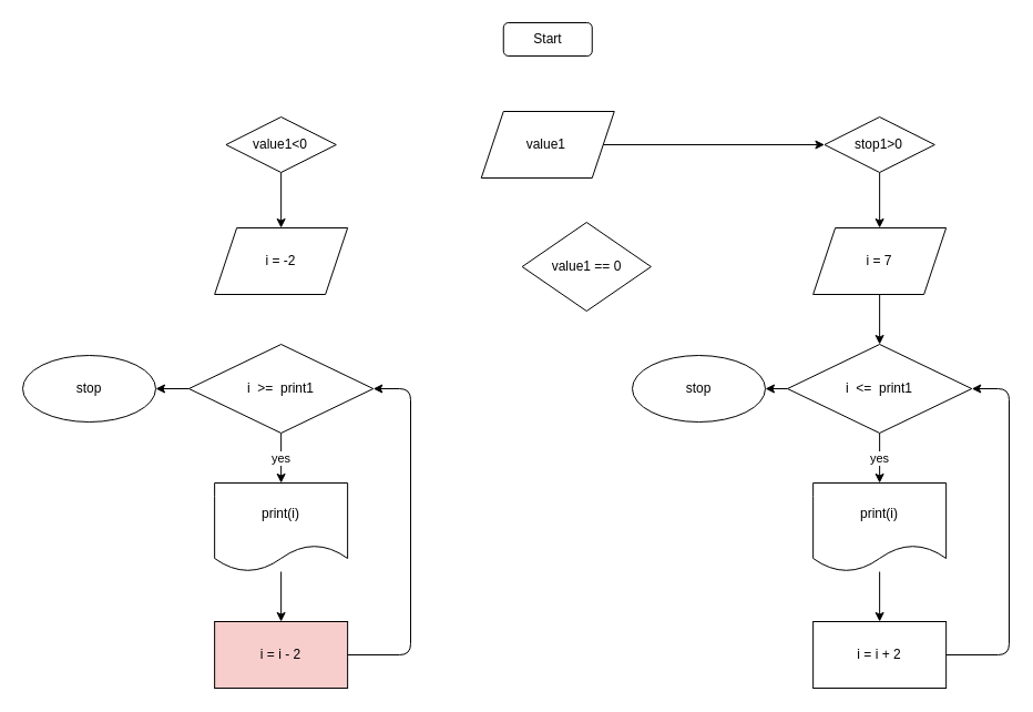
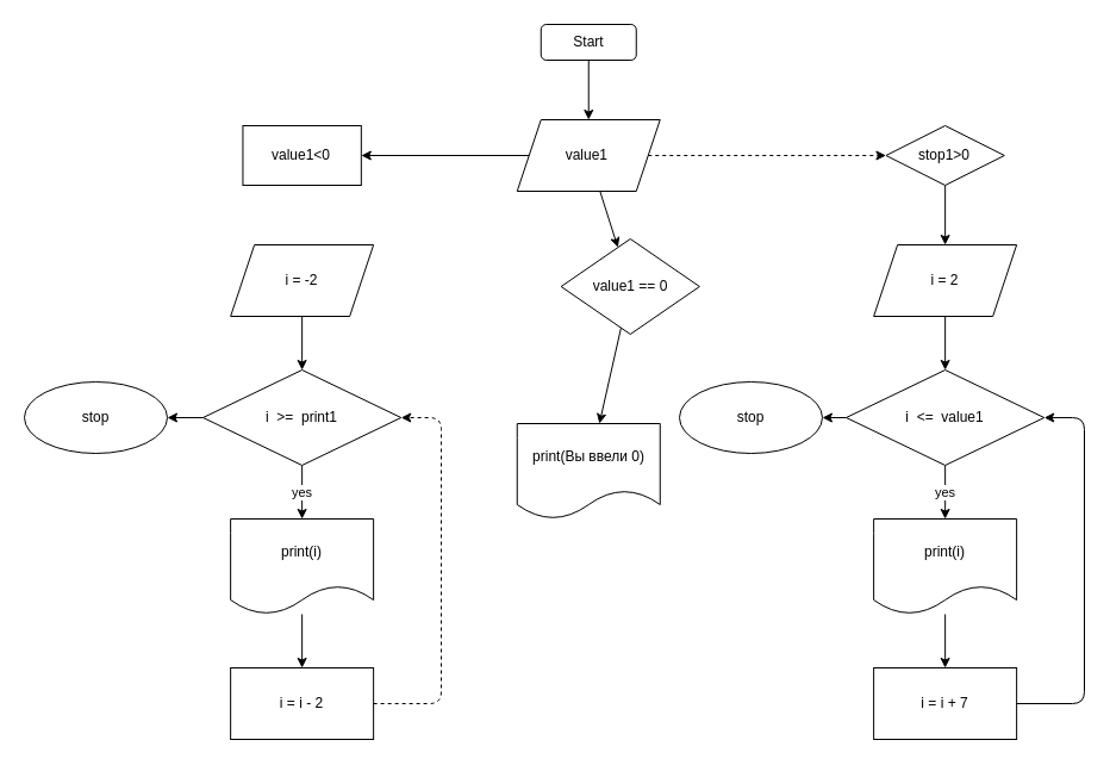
+ <mxCell id="2" value="" style="edgeStyle=none;html=1;" edge="1" parent="1" source="3" target="7"><mxGeometry relative="1" as="geometry" /></mxCell>
- <mxCell id="21" value="&lt;span&gt;value1&amp;lt;0&lt;/span&gt;" style="rhombus;whiteSpace=wrap;html=1;" vertex="1" parent="1"><mxGeometry x="203.45" y="105" width="99.37" height="50" as="geometry" /></mxCell>
+ <mxCell id="21" value="&lt;span&gt;value1&amp;lt;0&lt;/span&gt;" style="whiteSpace=wrap;html=1;rounded=0;" vertex="1" parent="1"><mxGeometry x="203.45" y="105" width="99.37" height="50" as="geometry" /></mxCell>
+ <mxCell id="5" style="edgeStyle=none;html=1;entryX=1;entryY=0.5;entryDx=0;entryDy=0;" edge="1" parent="1" source="7" target="21"><mxGeometry relative="1" as="geometry" /></mxCell>
- <mxCell id="4" value="" style="edgeStyle=none;html=1;" edge="1" parent="1" source="7" target="9"><mxGeometry relative="1" as="geometry" /></mxCell>
+ <mxCell id="4" value="" style="edgeStyle=none;html=1;dashed=1;" edge="1" parent="1" source="7" target="9"><mxGeometry relative="1" as="geometry" /></mxCell>
- <mxCell id="20" value="" style="edgeStyle=none;html=1;" edge="1" parent="1" source="21" target="26"><mxGeometry relative="1" as="geometry" /></mxCell>
+ <mxCell id="6" value="" style="edgeStyle=none;html=1;" edge="1" parent="1" source="7" target="33"><mxGeometry relative="1" as="geometry" /></mxCell>
- <mxCell id="14" value="i = 7" style="shape=parallelogram;perimeter=parallelogramPerimeter;whiteSpace=wrap;html=1;fixedSize=1;" vertex="1" parent="1"><mxGeometry x="733.135" y="205" width="120" height="60" as="geometry" /></mxCell>
+ <mxCell id="14" value="i = 2" style="shape=parallelogram;perimeter=parallelogramPerimeter;whiteSpace=wrap;html=1;fixedSize=1;" vertex="1" parent="1"><mxGeometry x="733.135" y="205" width="120" height="60" as="geometry" /></mxCell>
+ <mxCell id="25" value="" style="edgeStyle=none;html=1;" edge="1" parent="1" source="26" target="24"><mxGeometry relative="1" as="geometry" /></mxCell>
+ <mxCell id="32" value="" style="edgeStyle=none;html=1;" edge="1" parent="1" source="33" target="34"><mxGeometry relative="1" as="geometry" /></mxCell>
- <mxCell id="12" value="i&amp;nbsp; &amp;lt;=&amp;nbsp; print1" style="rhombus;whiteSpace=wrap;html=1;" vertex="1" parent="1"><mxGeometry x="710" y="310" width="166.26" height="80" as="geometry" /></mxCell>
+ <mxCell id="12" value="i&amp;nbsp; &amp;lt;=&amp;nbsp; value1" style="rhombus;whiteSpace=wrap;html=1;" vertex="1" parent="1"><mxGeometry x="710" y="310" width="166.26" height="80" as="geometry" /></mxCell>
+ <mxCell id="34" value="print(Вы ввели 0)" style="shape=document;whiteSpace=wrap;html=1;boundedLbl=1;" vertex="1" parent="1"><mxGeometry x="433.755" y="355" width="120" height="80" as="geometry" /></mxCell>
- <mxCell id="27" style="edgeStyle=none;html=1;entryX=1;entryY=0.5;entryDx=0;entryDy=0;" edge="1" parent="1" source="28" target="24"><mxGeometry relative="1" as="geometry"><Array as="points"><mxPoint x="370" y="590" /><mxPoint x="370" y="350" /></Array></mxGeometry></mxCell>
+ <mxCell id="27" style="edgeStyle=none;html=1;entryX=1;entryY=0.5;entryDx=0;entryDy=0;dashed=1;" edge="1" parent="1" source="28" target="24"><mxGeometry relative="1" as="geometry"><Array as="points"><mxPoint x="370" y="590" /><mxPoint x="370" y="350" /></Array></mxGeometry></mxCell>
- <mxCell id="28" value="i = i - 2" style="whiteSpace=wrap;html=1;fillColor=#f8cecc;" vertex="1" parent="1"><mxGeometry x="193.13" y="560" width="120" height="60" as="geometry" /></mxCell>
+ <mxCell id="28" value="i = i - 2" style="whiteSpace=wrap;html=1;" vertex="1" parent="1"><mxGeometry x="193.13" y="560" width="120" height="60" as="geometry" /></mxCell>
- <mxCell id="16" value="i = i + 2" style="whiteSpace=wrap;html=1;" vertex="1" parent="1"><mxGeometry x="733.13" y="560" width="120" height="60" as="geometry" /></mxCell>
+ <mxCell id="16" value="i = i + 7" style="whiteSpace=wrap;html=1;" vertex="1" parent="1"><mxGeometry x="733.13" y="560" width="120" height="60" as="geometry" /></mxCell>
